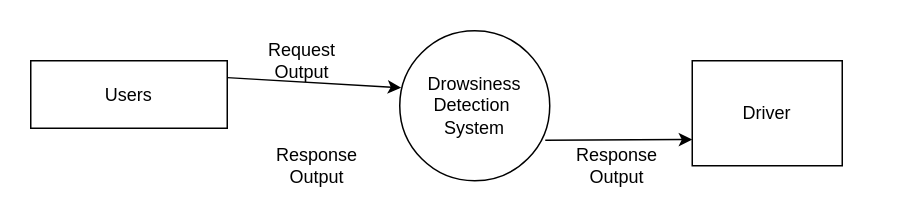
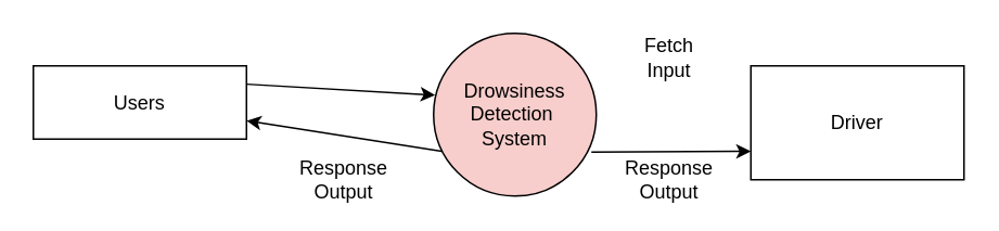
+ <mxCell id="8" value="Fetch Input" style="text;html=1;strokeColor=none;fillColor=none;align=center;verticalAlign=middle;whiteSpace=wrap;rounded=0;" vertex="1" parent="1"><mxGeometry x="391" y="25" width="40" height="20" as="geometry" /></mxCell>
- <mxCell id="11" value="Request Output" style="text;html=1;strokeColor=none;fillColor=none;align=center;verticalAlign=middle;whiteSpace=wrap;rounded=0;" vertex="1" parent="1"><mxGeometry x="181" y="30" width="40" height="20" as="geometry" /></mxCell>
- <mxCell id="3" value="Drowsiness&lt;br&gt;Detection&amp;nbsp;&lt;br&gt;System" style="ellipse;whiteSpace=wrap;html=1;aspect=fixed;" vertex="1" parent="1"><mxGeometry x="266" y="20" width="100" height="100" as="geometry" /></mxCell>
+ <mxCell id="3" value="Drowsiness&lt;br&gt;Detection&amp;nbsp;&lt;br&gt;System" style="ellipse;whiteSpace=wrap;html=1;aspect=fixed;fillColor=#f8cecc;" vertex="1" parent="1"><mxGeometry x="266" y="20" width="100" height="100" as="geometry" /></mxCell>
- <mxCell id="5" value="Driver" style="rounded=0;whiteSpace=wrap;html=1;" vertex="1" parent="1"><mxGeometry x="461" y="40" width="100" height="70" as="geometry" /></mxCell>
+ <mxCell id="5" value="Driver" style="rounded=0;whiteSpace=wrap;html=1;" vertex="1" parent="1"><mxGeometry x="461" y="40" width="131" height="70" as="geometry" /></mxCell>
+ <mxCell id="6" value="" style="endArrow=classic;html=1;entryX=1;entryY=0.75;entryDx=0;entryDy=0;exitX=0.05;exitY=0.725;exitDx=0;exitDy=0;exitPerimeter=0;" edge="1" parent="1" source="3" target="2"><mxGeometry width="50" height="50" relative="1" as="geometry"><mxPoint x="201" y="180" as="sourcePoint" /><mxPoint x="251" y="130" as="targetPoint" /></mxGeometry></mxCell>
